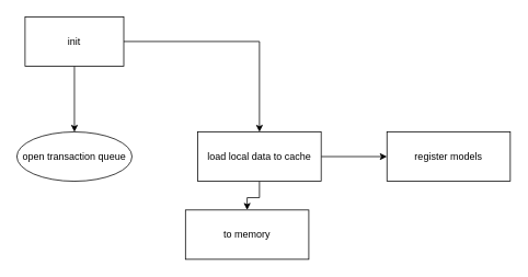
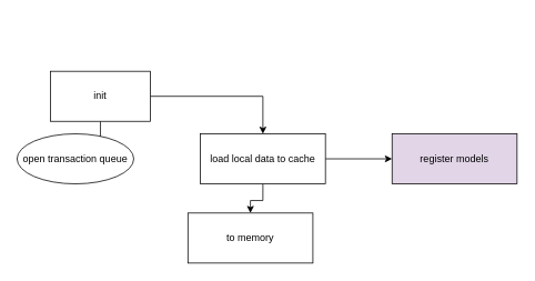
- <mxCell id="4" value="init" style="rounded=0;whiteSpace=wrap;html=1;" parent="1" vertex="1"><mxGeometry x="30" y="20" width="120" height="60" as="geometry" /></mxCell>
+ <mxCell id="4" value="init" style="rounded=0;whiteSpace=wrap;html=1;" parent="1" vertex="1"><mxGeometry x="60" y="85" width="120" height="60" as="geometry" /></mxCell>
- <mxCell id="9" value="register models" style="rounded=0;whiteSpace=wrap;html=1;" parent="1" vertex="1"><mxGeometry x="470" y="160" width="150" height="60" as="geometry" /></mxCell>
+ <mxCell id="9" value="register models" style="rounded=0;whiteSpace=wrap;html=1;fillColor=#e1d5e7;" parent="1" vertex="1"><mxGeometry x="470" y="160" width="150" height="60" as="geometry" /></mxCell>
